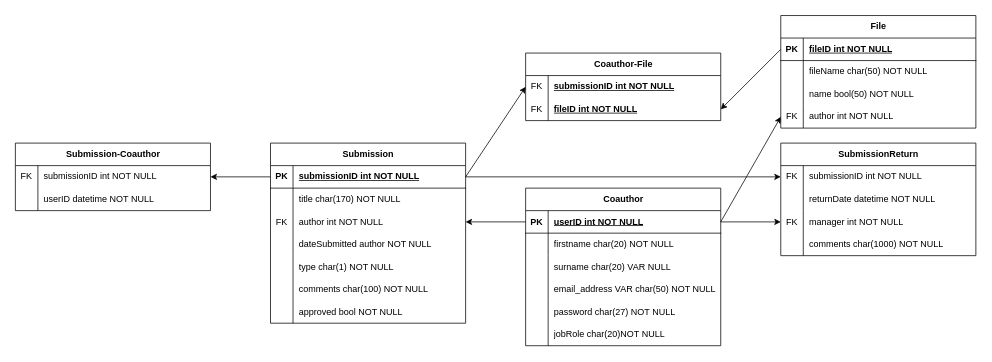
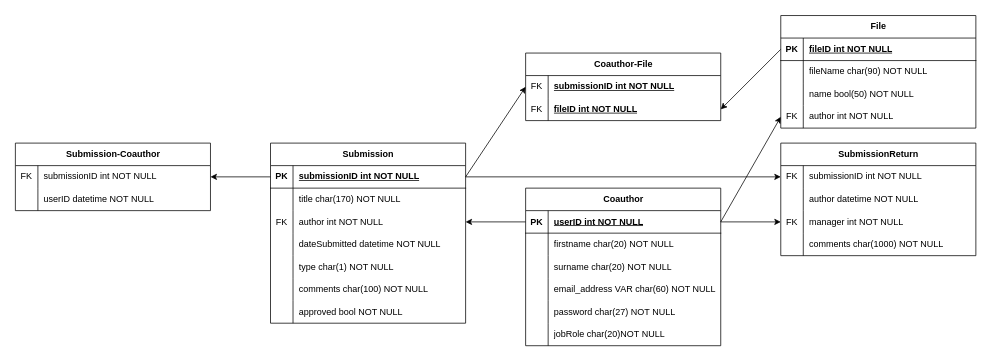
- <mxCell id="73" value="fileName char(50) NOT NULL" style="shape=partialRectangle;connectable=0;fillColor=none;top=0;left=0;bottom=0;right=0;align=left;spacingLeft=6;overflow=hidden;whiteSpace=wrap;html=1;" vertex="1" parent="71"><mxGeometry x="30" width="230" height="30" as="geometry"><mxRectangle width="230" height="30" as="alternateBounds" /></mxGeometry></mxCell>
+ <mxCell id="73" value="fileName char(90) NOT NULL" style="shape=partialRectangle;connectable=0;fillColor=none;top=0;left=0;bottom=0;right=0;align=left;spacingLeft=6;overflow=hidden;whiteSpace=wrap;html=1;" vertex="1" parent="71"><mxGeometry x="30" width="230" height="30" as="geometry"><mxRectangle width="230" height="30" as="alternateBounds" /></mxGeometry></mxCell>
- <mxCell id="49" value="returnDate datetime NOT NULL" style="shape=partialRectangle;connectable=0;fillColor=none;top=0;left=0;bottom=0;right=0;align=left;spacingLeft=6;overflow=hidden;whiteSpace=wrap;html=1;" parent="47" vertex="1"><mxGeometry x="30" width="230" height="30" as="geometry"><mxRectangle width="230" height="30" as="alternateBounds" /></mxGeometry></mxCell>
+ <mxCell id="49" value="author datetime NOT NULL" style="shape=partialRectangle;connectable=0;fillColor=none;top=0;left=0;bottom=0;right=0;align=left;spacingLeft=6;overflow=hidden;whiteSpace=wrap;html=1;" parent="47" vertex="1"><mxGeometry x="30" width="230" height="30" as="geometry"><mxRectangle width="230" height="30" as="alternateBounds" /></mxGeometry></mxCell>
- <mxCell id="33" value="dateSubmitted author NOT NULL" style="shape=partialRectangle;connectable=0;fillColor=none;top=0;left=0;bottom=0;right=0;align=left;spacingLeft=6;overflow=hidden;whiteSpace=wrap;html=1;" parent="31" vertex="1"><mxGeometry x="30" width="230" height="30" as="geometry"><mxRectangle width="230" height="30" as="alternateBounds" /></mxGeometry></mxCell>
+ <mxCell id="33" value="dateSubmitted datetime NOT NULL" style="shape=partialRectangle;connectable=0;fillColor=none;top=0;left=0;bottom=0;right=0;align=left;spacingLeft=6;overflow=hidden;whiteSpace=wrap;html=1;" parent="31" vertex="1"><mxGeometry x="30" width="230" height="30" as="geometry"><mxRectangle width="230" height="30" as="alternateBounds" /></mxGeometry></mxCell>
- <mxCell id="11" value="surname char(20) VAR NULL" style="shape=partialRectangle;connectable=0;fillColor=none;top=0;left=0;bottom=0;right=0;align=left;spacingLeft=6;overflow=hidden;whiteSpace=wrap;html=1;" parent="9" vertex="1"><mxGeometry x="30" width="230" height="30" as="geometry"><mxRectangle width="230" height="30" as="alternateBounds" /></mxGeometry></mxCell>
+ <mxCell id="11" value="surname char(20) NOT NULL" style="shape=partialRectangle;connectable=0;fillColor=none;top=0;left=0;bottom=0;right=0;align=left;spacingLeft=6;overflow=hidden;whiteSpace=wrap;html=1;" parent="9" vertex="1"><mxGeometry x="30" width="230" height="30" as="geometry"><mxRectangle width="230" height="30" as="alternateBounds" /></mxGeometry></mxCell>
- <mxCell id="14" value="email_address VAR char(50) NOT NULL" style="shape=partialRectangle;connectable=0;fillColor=none;top=0;left=0;bottom=0;right=0;align=left;spacingLeft=6;overflow=hidden;whiteSpace=wrap;html=1;" parent="12" vertex="1"><mxGeometry x="30" width="230" height="30" as="geometry"><mxRectangle width="230" height="30" as="alternateBounds" /></mxGeometry></mxCell>
+ <mxCell id="14" value="email_address VAR char(60) NOT NULL" style="shape=partialRectangle;connectable=0;fillColor=none;top=0;left=0;bottom=0;right=0;align=left;spacingLeft=6;overflow=hidden;whiteSpace=wrap;html=1;" parent="12" vertex="1"><mxGeometry x="30" width="230" height="30" as="geometry"><mxRectangle width="230" height="30" as="alternateBounds" /></mxGeometry></mxCell>
